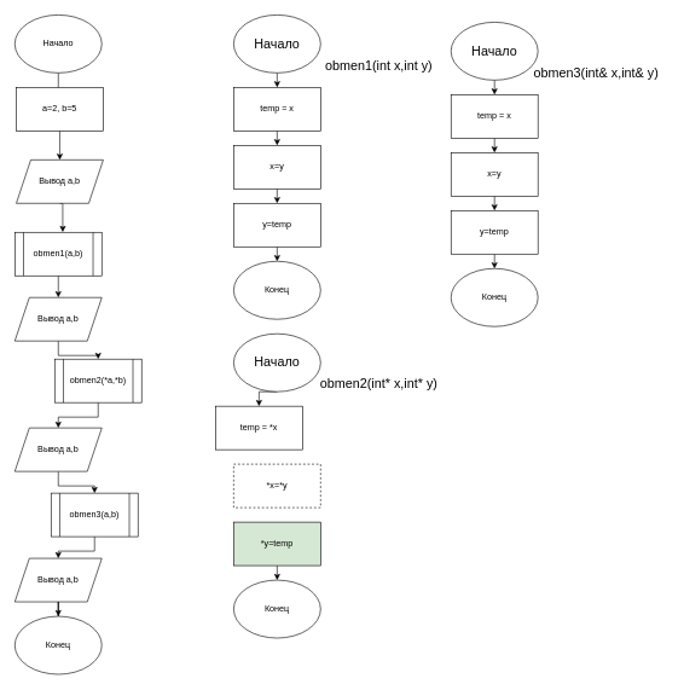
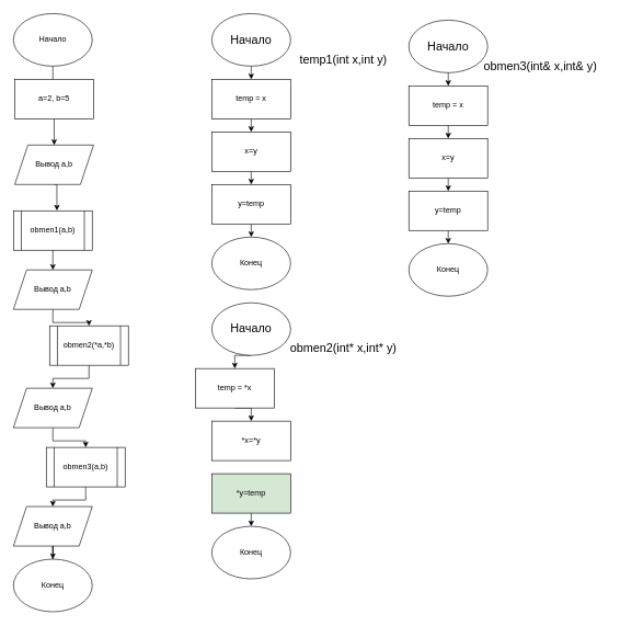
- <mxCell id="6" value="obmen1(int x,int y)" style="text;html=1;align=center;verticalAlign=middle;resizable=0;points=[];autosize=1;strokeColor=none;fillColor=none;fontSize=18;" vertex="1" parent="1"><mxGeometry x="437" y="70" width="170" height="40" as="geometry" /></mxCell>
+ <mxCell id="6" value="temp1(int x,int y)" style="text;html=1;align=center;verticalAlign=middle;resizable=0;points=[];autosize=1;strokeColor=none;fillColor=none;fontSize=18;" vertex="1" parent="1"><mxGeometry x="437" y="70" width="170" height="40" as="geometry" /></mxCell>
+ <mxCell id="35" style="edgeStyle=orthogonalEdgeStyle;rounded=0;orthogonalLoop=1;jettySize=auto;html=1;exitX=0.5;exitY=1;exitDx=0;exitDy=0;entryX=0.5;entryY=0;entryDx=0;entryDy=0;fontSize=12;" edge="1" parent="1" source="36" target="37"><mxGeometry relative="1" as="geometry" /></mxCell>
- <mxCell id="37" value="*x=*y" style="rounded=0;whiteSpace=wrap;html=1;fontSize=12;dashed=1;" vertex="1" parent="1"><mxGeometry x="322" y="640" width="120" height="60" as="geometry" /></mxCell>
+ <mxCell id="37" value="*x=*y" style="rounded=0;whiteSpace=wrap;html=1;fontSize=12;" vertex="1" parent="1"><mxGeometry x="322" y="640" width="120" height="60" as="geometry" /></mxCell>
